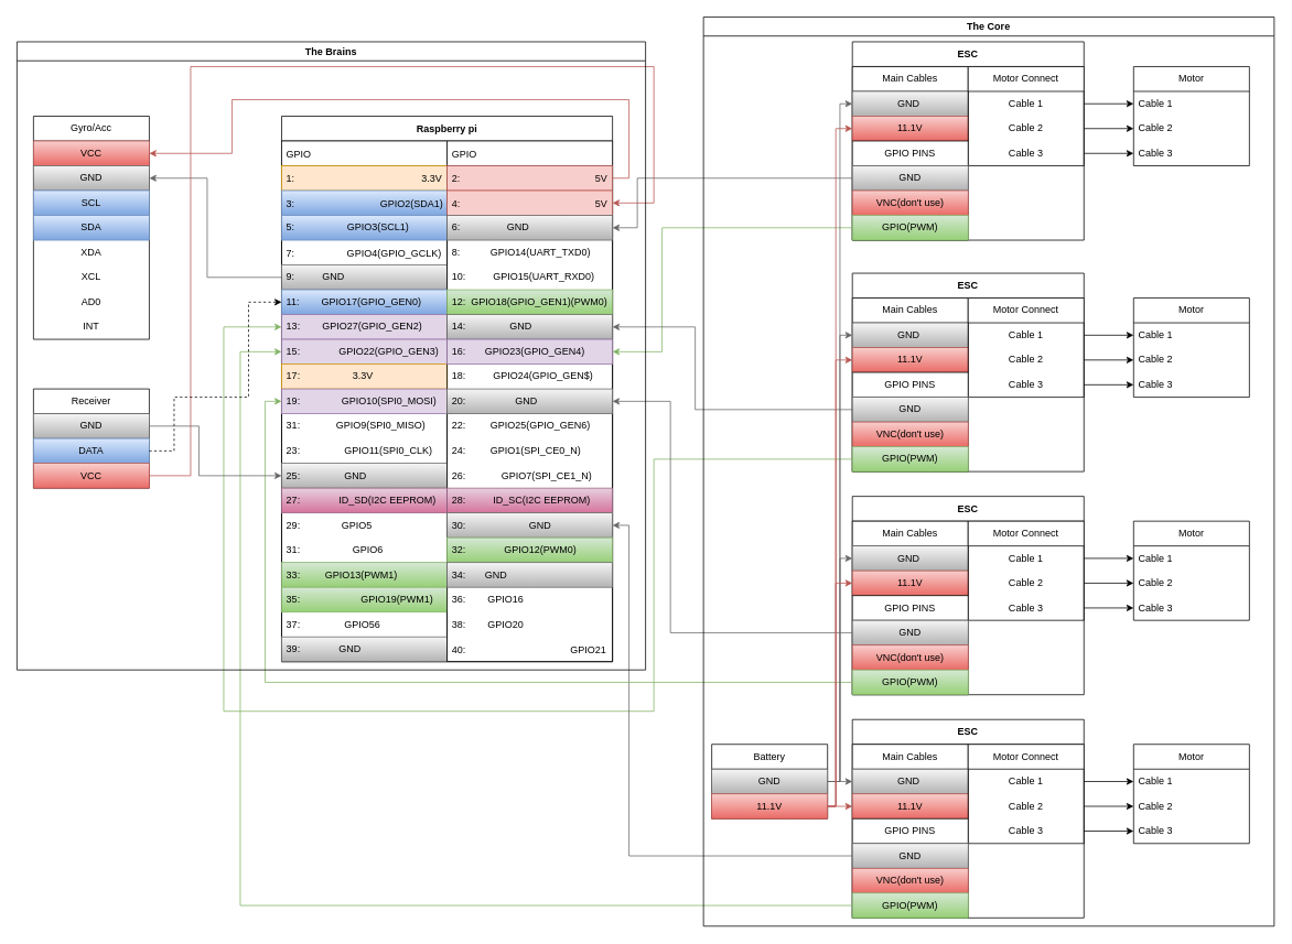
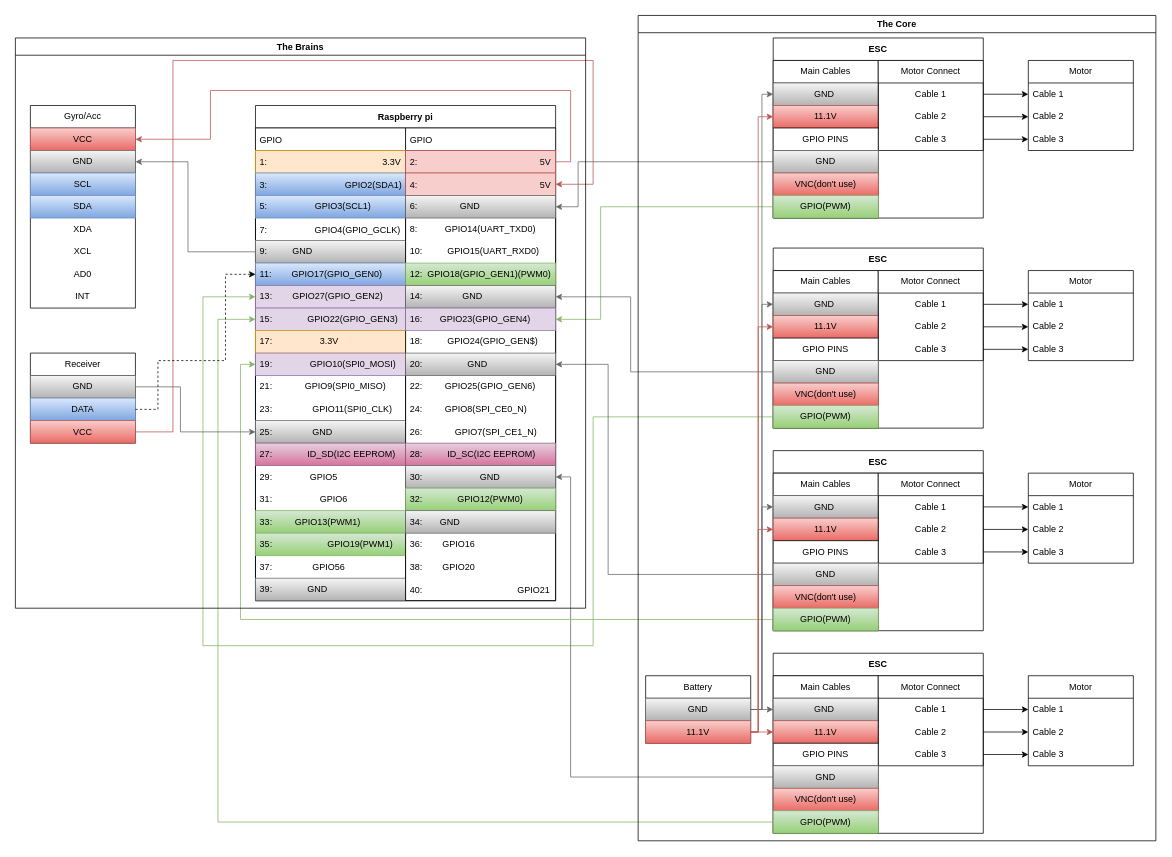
- <mxCell id="14" value="31:&amp;nbsp;&amp;nbsp;&lt;span style=&quot;white-space: pre;&quot;&gt; &lt;/span&gt;&amp;nbsp;&lt;span style=&quot;white-space: pre;&quot;&gt; &lt;/span&gt;&amp;nbsp; &amp;nbsp; &amp;nbsp; &amp;nbsp; GPIO9(SPI0_MISO)" style="text;html=1;strokeColor=none;fillColor=none;align=left;verticalAlign=middle;whiteSpace=wrap;rounded=0;aspect=fixed;movable=1;resizable=1;rotatable=1;deletable=1;editable=1;connectable=1;spacingLeft=4;spacingRight=4;" parent="3" vertex="1"><mxGeometry y="330" width="200" height="30" as="geometry" /></mxCell>
+ <mxCell id="14" value="21:&amp;nbsp;&amp;nbsp;&lt;span style=&quot;white-space: pre;&quot;&gt; &lt;/span&gt;&amp;nbsp;&lt;span style=&quot;white-space: pre;&quot;&gt; &lt;/span&gt;&amp;nbsp; &amp;nbsp; &amp;nbsp; &amp;nbsp; GPIO9(SPI0_MISO)" style="text;html=1;strokeColor=none;fillColor=none;align=left;verticalAlign=middle;whiteSpace=wrap;rounded=0;aspect=fixed;movable=1;resizable=1;rotatable=1;deletable=1;editable=1;connectable=1;spacingLeft=4;spacingRight=4;" parent="3" vertex="1"><mxGeometry y="330" width="200" height="30" as="geometry" /></mxCell>
- <mxCell id="36" value="24:&lt;span style=&quot;white-space: pre;&quot;&gt; &lt;/span&gt;&amp;nbsp; &amp;nbsp; &lt;span style=&quot;white-space: pre;&quot;&gt; &lt;/span&gt;&amp;nbsp; &lt;span style=&quot;white-space: pre;&quot;&gt; &lt;/span&gt;GPIO1(SPI_CE0_N)" style="text;html=1;strokeColor=none;fillColor=none;align=left;verticalAlign=middle;whiteSpace=wrap;rounded=0;aspect=fixed;movable=1;resizable=1;rotatable=1;deletable=1;editable=1;connectable=1;spacingLeft=4;spacingRight=4;" parent="24" vertex="1"><mxGeometry y="360" width="200" height="30" as="geometry" /></mxCell>
+ <mxCell id="36" value="24:&lt;span style=&quot;white-space: pre;&quot;&gt; &lt;/span&gt;&amp;nbsp; &amp;nbsp; &lt;span style=&quot;white-space: pre;&quot;&gt; &lt;/span&gt;&amp;nbsp; &lt;span style=&quot;white-space: pre;&quot;&gt; &lt;/span&gt;GPIO8(SPI_CE0_N)" style="text;html=1;strokeColor=none;fillColor=none;align=left;verticalAlign=middle;whiteSpace=wrap;rounded=0;aspect=fixed;movable=1;resizable=1;rotatable=1;deletable=1;editable=1;connectable=1;spacingLeft=4;spacingRight=4;" parent="24" vertex="1"><mxGeometry y="360" width="200" height="30" as="geometry" /></mxCell>
